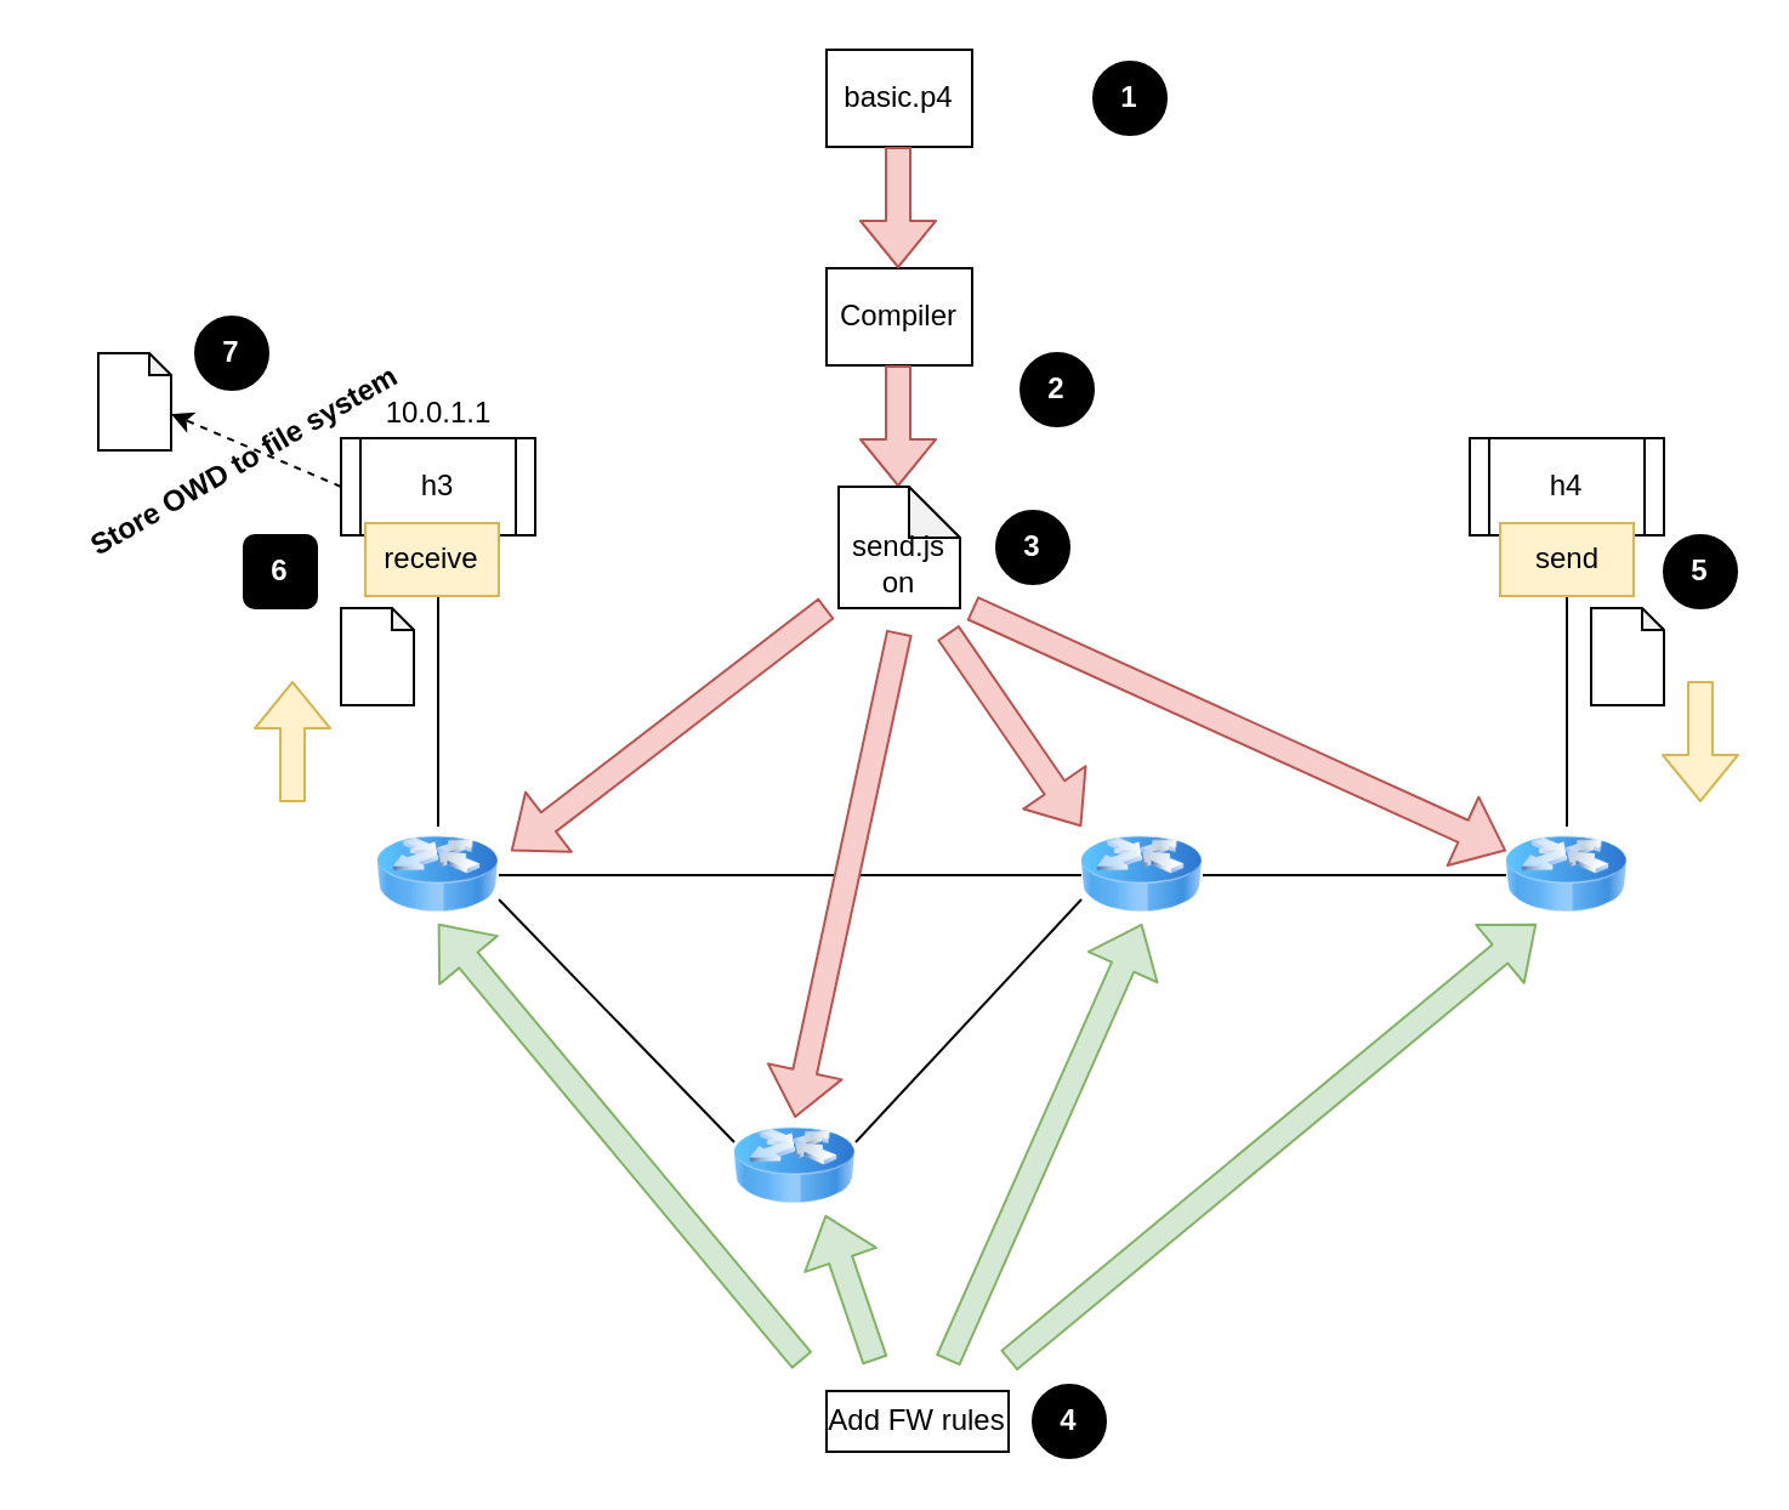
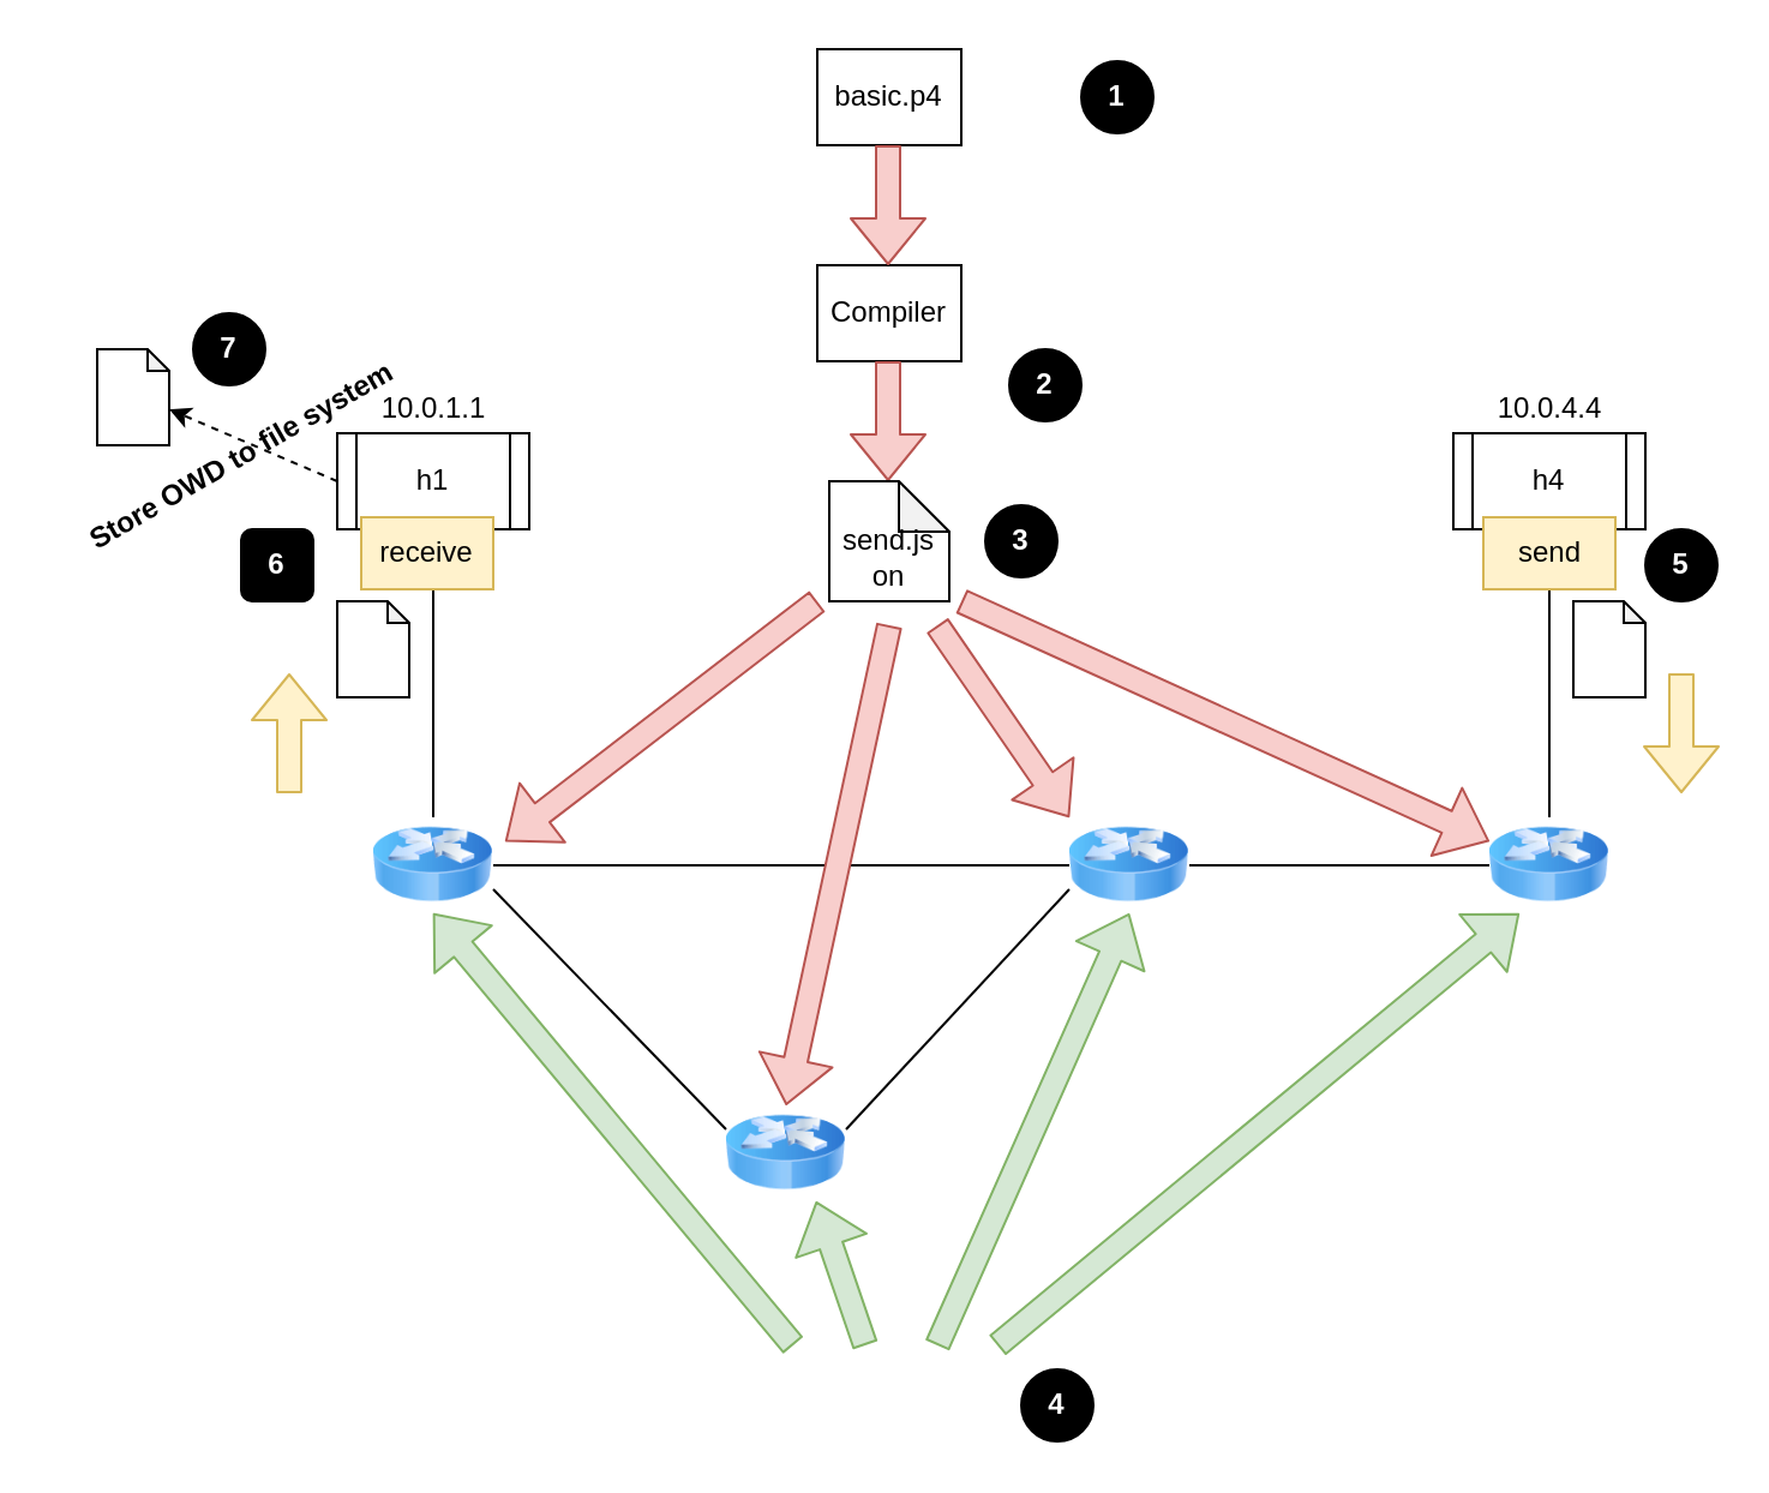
+ <mxCell id="15" value="10.0.4.4" style="text;html=1;align=center;verticalAlign=middle;resizable=0;points=[];autosize=1;strokeColor=none;" vertex="1" parent="1"><mxGeometry x="615" y="160" width="60" height="20" as="geometry" /></mxCell>
- <mxCell id="2" value="h3" style="shape=process;whiteSpace=wrap;html=1;backgroundOutline=1;" vertex="1" parent="1"><mxGeometry x="140" y="180" width="80" height="40" as="geometry" /></mxCell>
+ <mxCell id="2" value="h1" style="shape=process;whiteSpace=wrap;html=1;backgroundOutline=1;" vertex="1" parent="1"><mxGeometry x="140" y="180" width="80" height="40" as="geometry" /></mxCell>
- <mxCell id="30" value="Add FW rules" style="rounded=0;whiteSpace=wrap;html=1;fillColor=#FFFFFF;" vertex="1" parent="1"><mxGeometry x="340" y="572.5" width="75" height="25" as="geometry" /></mxCell>
